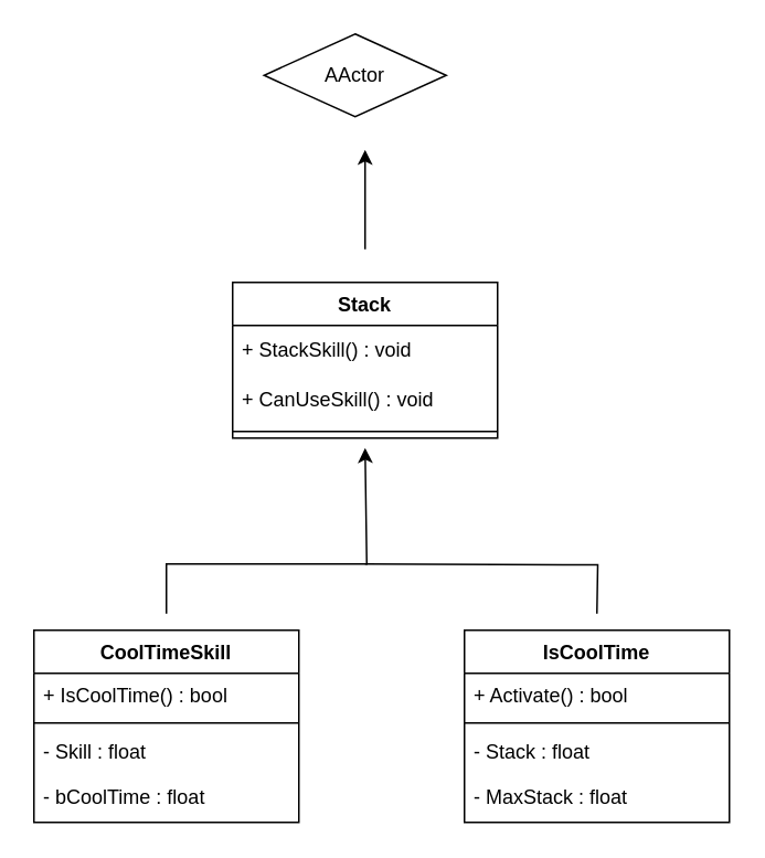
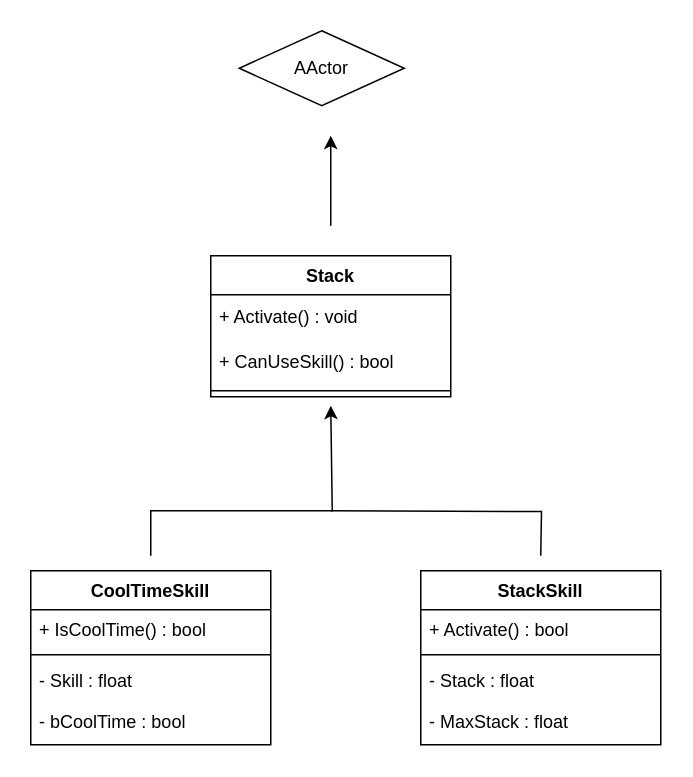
- <mxCell id="3" value="+ StackSkill() : void" style="text;strokeColor=none;fillColor=none;align=left;verticalAlign=middle;spacingLeft=4;spacingRight=4;overflow=hidden;points=[[0,0.5],[1,0.5]];portConstraint=eastwest;rotatable=0;whiteSpace=wrap;html=1;" vertex="1" parent="2"><mxGeometry y="26" width="160" height="30" as="geometry" /></mxCell>
+ <mxCell id="3" value="+ Activate() : void" style="text;strokeColor=none;fillColor=none;align=left;verticalAlign=middle;spacingLeft=4;spacingRight=4;overflow=hidden;points=[[0,0.5],[1,0.5]];portConstraint=eastwest;rotatable=0;whiteSpace=wrap;html=1;" vertex="1" parent="2"><mxGeometry y="26" width="160" height="30" as="geometry" /></mxCell>
- <mxCell id="4" value="+ CanUseSkill() : void" style="text;strokeColor=none;fillColor=none;align=left;verticalAlign=middle;spacingLeft=4;spacingRight=4;overflow=hidden;points=[[0,0.5],[1,0.5]];portConstraint=eastwest;rotatable=0;whiteSpace=wrap;html=1;" vertex="1" parent="2"><mxGeometry y="56" width="160" height="30" as="geometry" /></mxCell>
+ <mxCell id="4" value="+ CanUseSkill() : bool" style="text;strokeColor=none;fillColor=none;align=left;verticalAlign=middle;spacingLeft=4;spacingRight=4;overflow=hidden;points=[[0,0.5],[1,0.5]];portConstraint=eastwest;rotatable=0;whiteSpace=wrap;html=1;" vertex="1" parent="2"><mxGeometry y="56" width="160" height="30" as="geometry" /></mxCell>
- <mxCell id="14" value="IsCoolTime" style="swimlane;fontStyle=1;align=center;verticalAlign=top;childLayout=stackLayout;horizontal=1;startSize=26;horizontalStack=0;resizeParent=1;resizeParentMax=0;resizeLast=0;collapsible=1;marginBottom=0;whiteSpace=wrap;html=1;" vertex="1" parent="1"><mxGeometry x="280" y="380" width="160" height="116" as="geometry" /></mxCell>
+ <mxCell id="14" value="StackSkill" style="swimlane;fontStyle=1;align=center;verticalAlign=top;childLayout=stackLayout;horizontal=1;startSize=26;horizontalStack=0;resizeParent=1;resizeParentMax=0;resizeLast=0;collapsible=1;marginBottom=0;whiteSpace=wrap;html=1;" vertex="1" parent="1"><mxGeometry x="280" y="380" width="160" height="116" as="geometry" /></mxCell>
- <mxCell id="12" value="- bCoolTime : float" style="text;strokeColor=none;fillColor=none;align=left;verticalAlign=middle;spacingLeft=4;spacingRight=4;overflow=hidden;points=[[0,0.5],[1,0.5]];portConstraint=eastwest;rotatable=0;whiteSpace=wrap;html=1;" vertex="1" parent="8"><mxGeometry y="86" width="160" height="30" as="geometry" /></mxCell>
+ <mxCell id="12" value="- bCoolTime : bool" style="text;strokeColor=none;fillColor=none;align=left;verticalAlign=middle;spacingLeft=4;spacingRight=4;overflow=hidden;points=[[0,0.5],[1,0.5]];portConstraint=eastwest;rotatable=0;whiteSpace=wrap;html=1;" vertex="1" parent="8"><mxGeometry y="86" width="160" height="30" as="geometry" /></mxCell>
